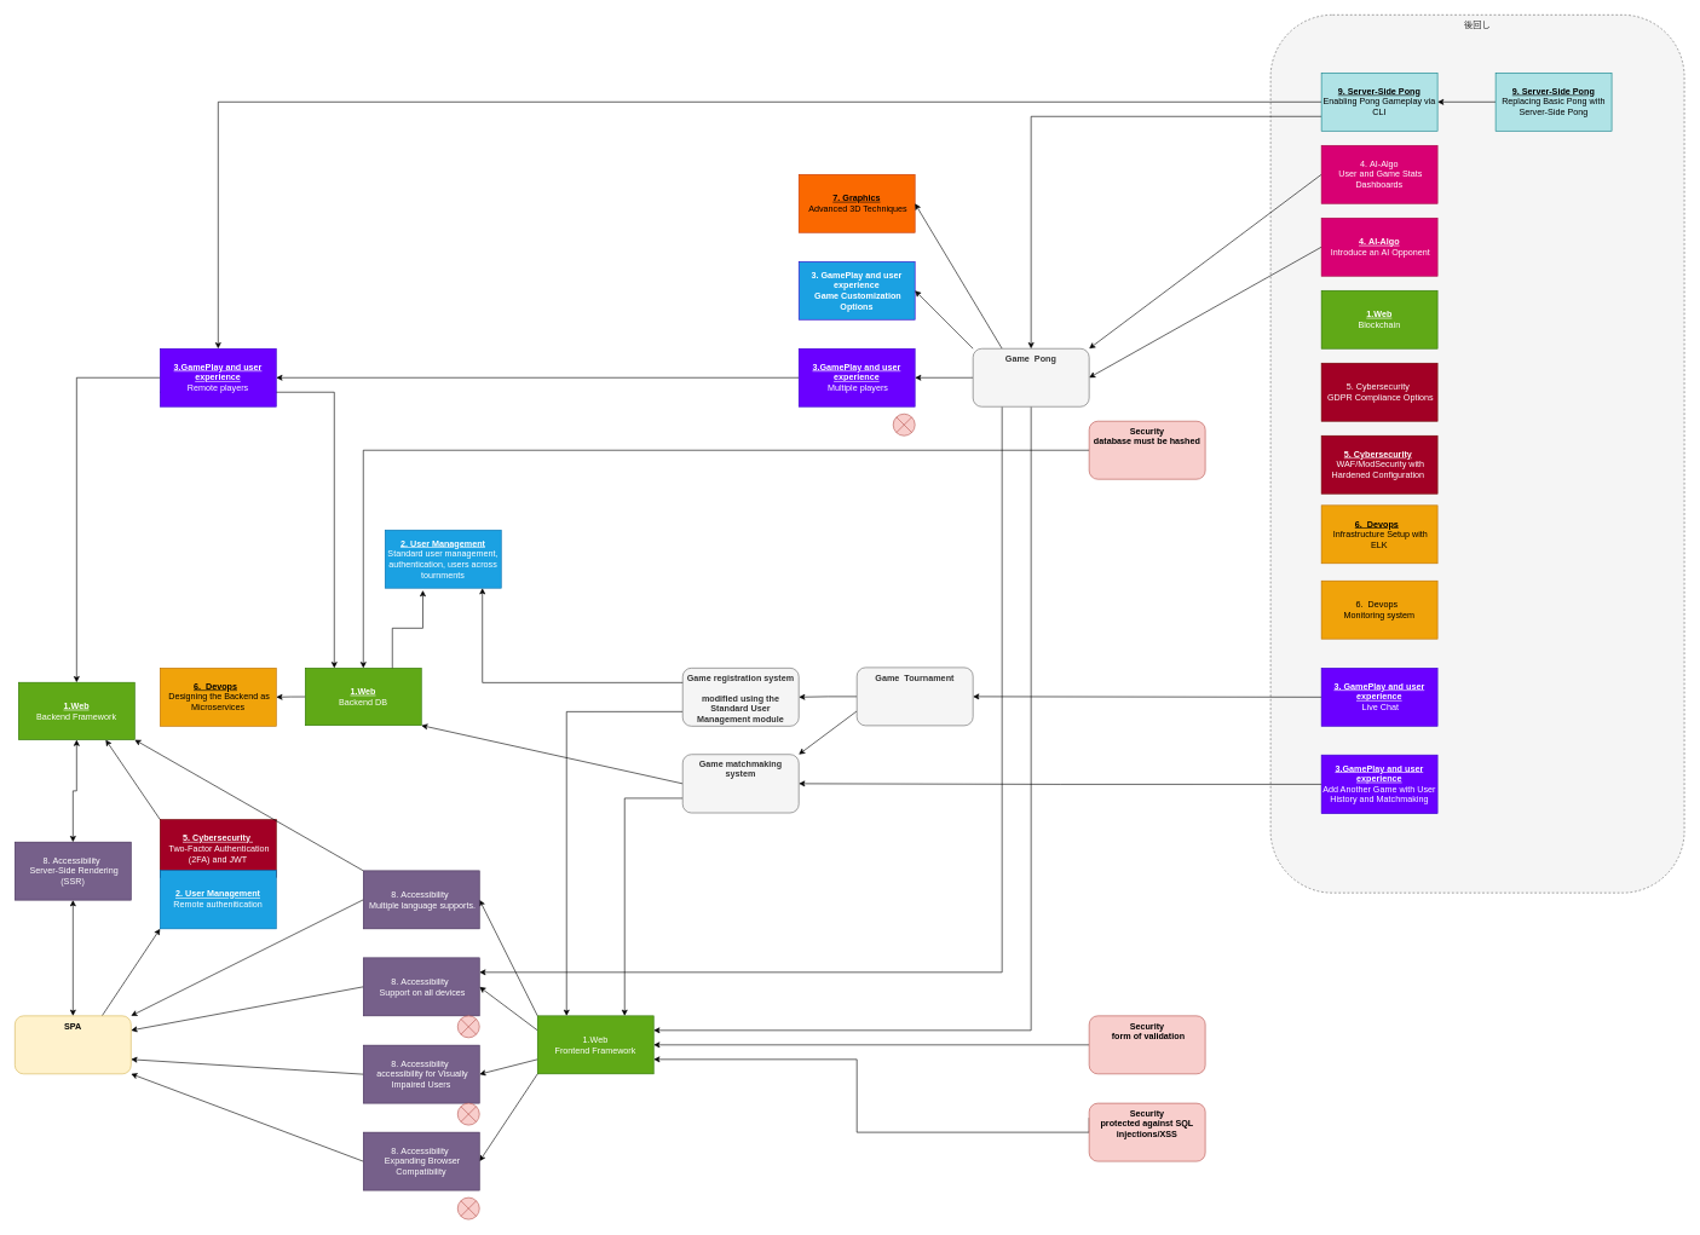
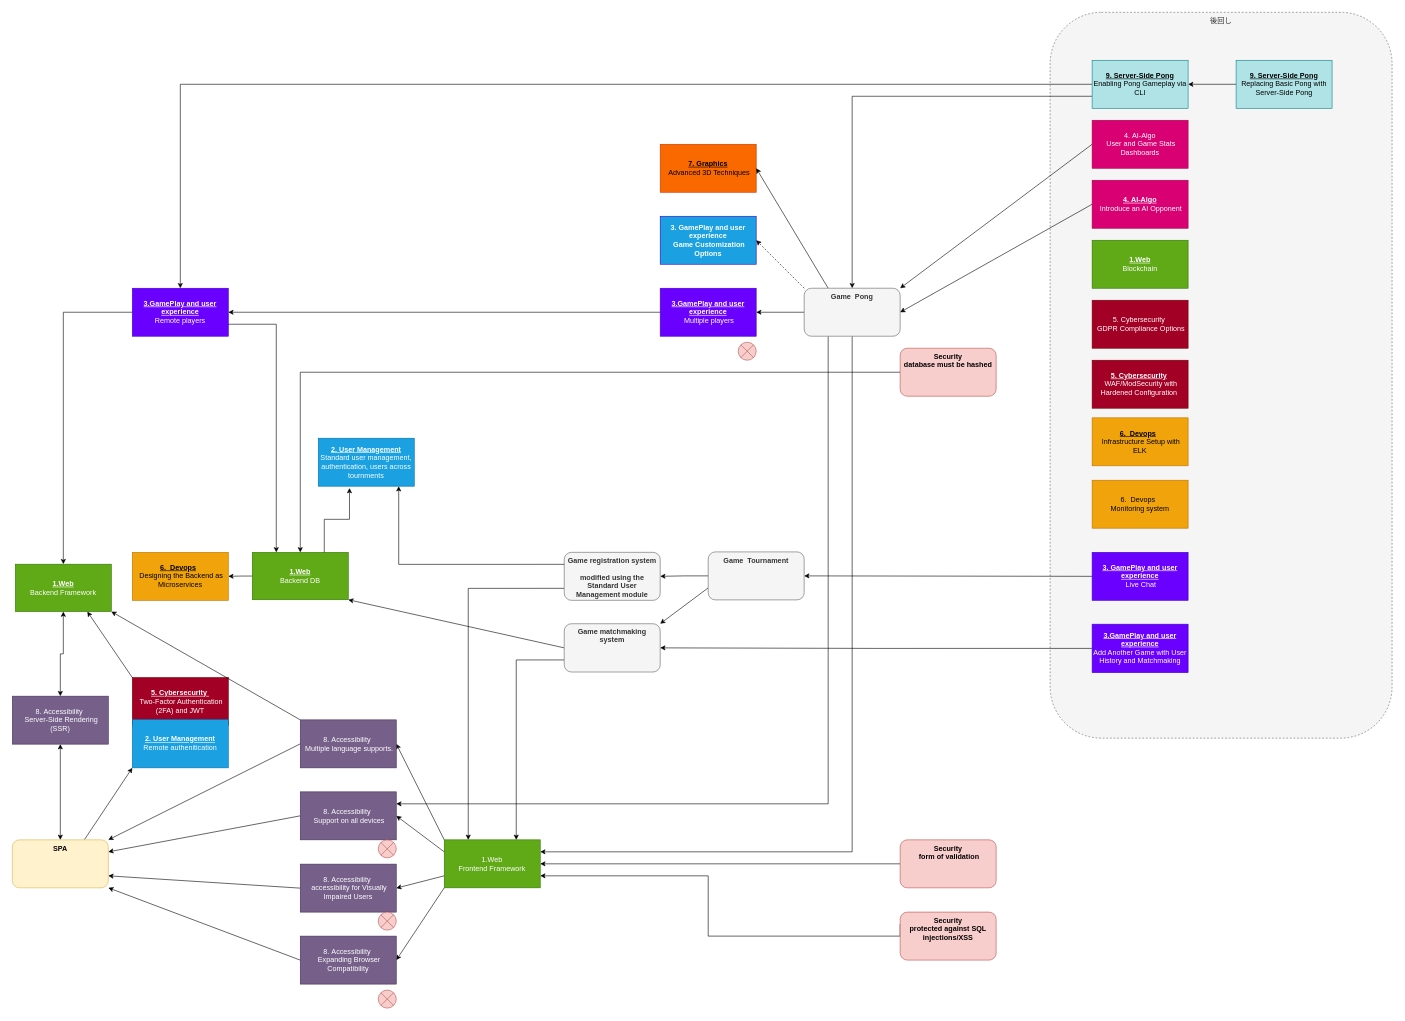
- <mxCell id="71" style="rounded=0;orthogonalLoop=1;jettySize=auto;html=1;exitX=0;exitY=0;exitDx=0;exitDy=0;entryX=1;entryY=0.5;entryDx=0;entryDy=0;" parent="1" source="75" target="16" edge="1"><mxGeometry relative="1" as="geometry" /></mxCell>
+ <mxCell id="71" style="rounded=0;orthogonalLoop=1;jettySize=auto;html=1;exitX=0;exitY=0;exitDx=0;exitDy=0;entryX=1;entryY=0.5;entryDx=0;entryDy=0;dashed=1;" parent="1" source="75" target="16" edge="1"><mxGeometry relative="1" as="geometry" /></mxCell>
